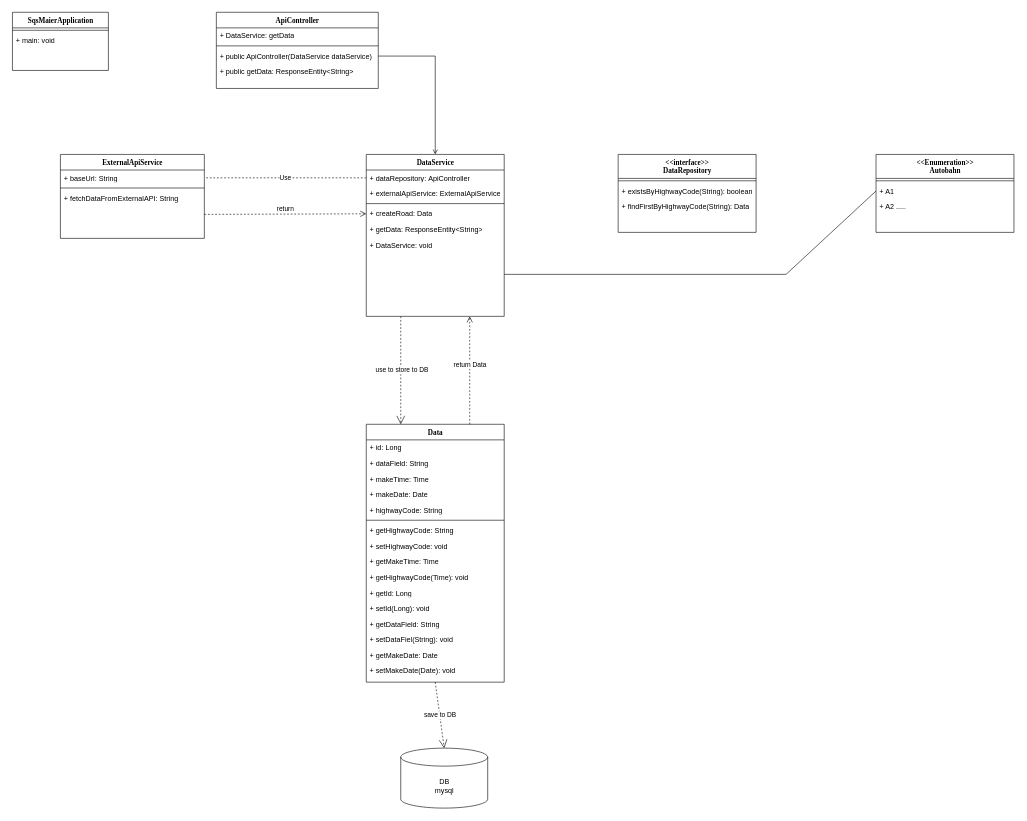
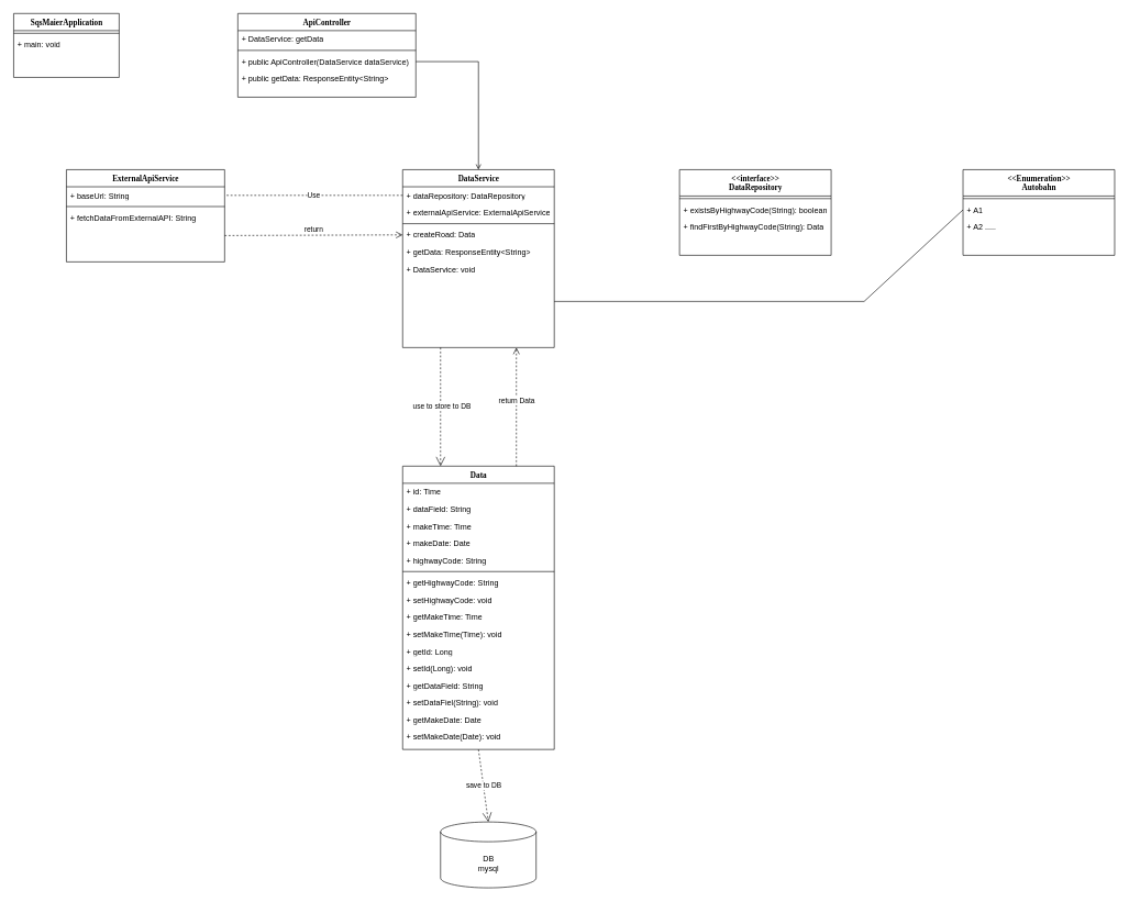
- <mxCell id="11" value="+&amp;nbsp;dataRepository&lt;span style=&quot;background-color: initial;&quot;&gt;:&amp;nbsp;&lt;/span&gt;ApiController" style="text;html=1;strokeColor=none;fillColor=none;align=left;verticalAlign=top;spacingLeft=4;spacingRight=4;whiteSpace=wrap;overflow=hidden;rotatable=0;points=[[0,0.5],[1,0.5]];portConstraint=eastwest;" parent="10" vertex="1"><mxGeometry y="26" width="230" height="26" as="geometry" /></mxCell>
+ <mxCell id="11" value="+&amp;nbsp;dataRepository&lt;span style=&quot;background-color: initial;&quot;&gt;:&amp;nbsp;&lt;/span&gt;DataRepository" style="text;html=1;strokeColor=none;fillColor=none;align=left;verticalAlign=top;spacingLeft=4;spacingRight=4;whiteSpace=wrap;overflow=hidden;rotatable=0;points=[[0,0.5],[1,0.5]];portConstraint=eastwest;" parent="10" vertex="1"><mxGeometry y="26" width="230" height="26" as="geometry" /></mxCell>
- <mxCell id="22" value="+&amp;nbsp;id&lt;span style=&quot;background-color: initial;&quot;&gt;: Long&lt;/span&gt;" style="text;html=1;strokeColor=none;fillColor=none;align=left;verticalAlign=top;spacingLeft=4;spacingRight=4;whiteSpace=wrap;overflow=hidden;rotatable=0;points=[[0,0.5],[1,0.5]];portConstraint=eastwest;" vertex="1" parent="21"><mxGeometry y="26" width="230" height="26" as="geometry" /></mxCell>
+ <mxCell id="22" value="+&amp;nbsp;id&lt;span style=&quot;background-color: initial;&quot;&gt;: Time&lt;/span&gt;" style="text;html=1;strokeColor=none;fillColor=none;align=left;verticalAlign=top;spacingLeft=4;spacingRight=4;whiteSpace=wrap;overflow=hidden;rotatable=0;points=[[0,0.5],[1,0.5]];portConstraint=eastwest;" vertex="1" parent="21"><mxGeometry y="26" width="230" height="26" as="geometry" /></mxCell>
- <mxCell id="31" value="+&amp;nbsp;getHighwayCode(Time)&lt;span style=&quot;background-color: initial;&quot;&gt;: void&lt;/span&gt;" style="text;html=1;strokeColor=none;fillColor=none;align=left;verticalAlign=top;spacingLeft=4;spacingRight=4;whiteSpace=wrap;overflow=hidden;rotatable=0;points=[[0,0.5],[1,0.5]];portConstraint=eastwest;" vertex="1" parent="21"><mxGeometry y="242" width="230" height="26" as="geometry" /></mxCell>
+ <mxCell id="31" value="+&amp;nbsp;setMakeTime(Time)&lt;span style=&quot;background-color: initial;&quot;&gt;: void&lt;/span&gt;" style="text;html=1;strokeColor=none;fillColor=none;align=left;verticalAlign=top;spacingLeft=4;spacingRight=4;whiteSpace=wrap;overflow=hidden;rotatable=0;points=[[0,0.5],[1,0.5]];portConstraint=eastwest;" vertex="1" parent="21"><mxGeometry y="242" width="230" height="26" as="geometry" /></mxCell>
